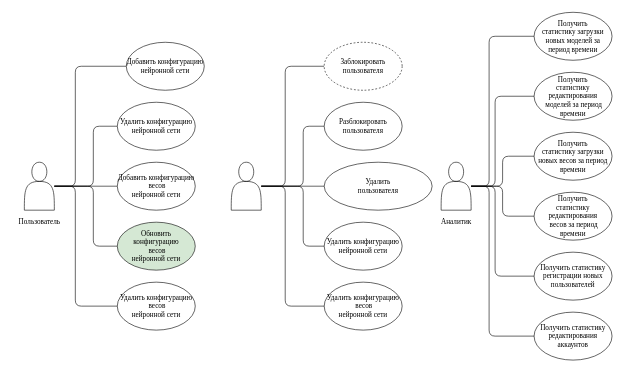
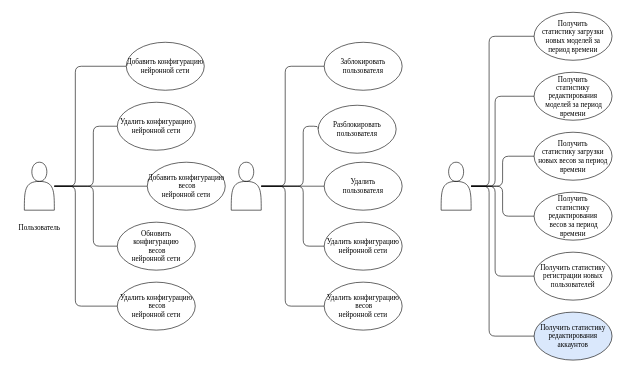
- <mxCell id="20" value="Заблокировать пользователя" style="ellipse;whiteSpace=wrap;html=1;align=center;newEdgeStyle={&quot;edgeStyle&quot;:&quot;entityRelationEdgeStyle&quot;,&quot;startArrow&quot;:&quot;none&quot;,&quot;endArrow&quot;:&quot;none&quot;,&quot;segment&quot;:10,&quot;curved&quot;:1};treeFolding=1;treeMoving=1;fontFamily=FiraCode;fontSource=https%3A%2F%2Ffonts.googleapis.com%2Fcss%3Ffamily%3DFiraCode;dashed=1;" parent="1" vertex="1"><mxGeometry x="540" y="70" width="130" height="80" as="geometry" /></mxCell>
+ <mxCell id="20" value="Заблокировать пользователя" style="ellipse;whiteSpace=wrap;html=1;align=center;newEdgeStyle={&quot;edgeStyle&quot;:&quot;entityRelationEdgeStyle&quot;,&quot;startArrow&quot;:&quot;none&quot;,&quot;endArrow&quot;:&quot;none&quot;,&quot;segment&quot;:10,&quot;curved&quot;:1};treeFolding=1;treeMoving=1;fontFamily=FiraCode;fontSource=https%3A%2F%2Ffonts.googleapis.com%2Fcss%3Ffamily%3DFiraCode;" parent="1" vertex="1"><mxGeometry x="540" y="70" width="130" height="80" as="geometry" /></mxCell>
- <mxCell id="22" value="Разблокировать пользователя" style="ellipse;whiteSpace=wrap;html=1;align=center;newEdgeStyle={&quot;edgeStyle&quot;:&quot;entityRelationEdgeStyle&quot;,&quot;startArrow&quot;:&quot;none&quot;,&quot;endArrow&quot;:&quot;none&quot;,&quot;segment&quot;:10,&quot;curved&quot;:1};treeFolding=1;treeMoving=1;fontFamily=FiraCode;fontSource=https%3A%2F%2Ffonts.googleapis.com%2Fcss%3Ffamily%3DFiraCode;" parent="1" vertex="1"><mxGeometry x="540" y="170" width="130" height="80" as="geometry" /></mxCell>
+ <mxCell id="22" value="Разблокировать пользователя" style="ellipse;whiteSpace=wrap;html=1;align=center;newEdgeStyle={&quot;edgeStyle&quot;:&quot;entityRelationEdgeStyle&quot;,&quot;startArrow&quot;:&quot;none&quot;,&quot;endArrow&quot;:&quot;none&quot;,&quot;segment&quot;:10,&quot;curved&quot;:1};treeFolding=1;treeMoving=1;fontFamily=FiraCode;fontSource=https%3A%2F%2Ffonts.googleapis.com%2Fcss%3Ffamily%3DFiraCode;" parent="1" vertex="1"><mxGeometry x="530" y="175" width="130" height="80" as="geometry" /></mxCell>
- <mxCell id="9" value="Добавить конфигурацию&lt;br&gt;&amp;nbsp;весов &lt;br&gt;нейронной сети" style="ellipse;whiteSpace=wrap;html=1;align=center;newEdgeStyle={&quot;edgeStyle&quot;:&quot;entityRelationEdgeStyle&quot;,&quot;startArrow&quot;:&quot;none&quot;,&quot;endArrow&quot;:&quot;none&quot;,&quot;segment&quot;:10,&quot;curved&quot;:1};treeFolding=1;treeMoving=1;fontFamily=FiraCode;fontSource=https%3A%2F%2Ffonts.googleapis.com%2Fcss%3Ffamily%3DFiraCode;" parent="1" vertex="1"><mxGeometry x="195" y="270" width="130" height="80" as="geometry" /></mxCell>
+ <mxCell id="9" value="Добавить конфигурацию&lt;br&gt;&amp;nbsp;весов &lt;br&gt;нейронной сети" style="ellipse;whiteSpace=wrap;html=1;align=center;newEdgeStyle={&quot;edgeStyle&quot;:&quot;entityRelationEdgeStyle&quot;,&quot;startArrow&quot;:&quot;none&quot;,&quot;endArrow&quot;:&quot;none&quot;,&quot;segment&quot;:10,&quot;curved&quot;:1};treeFolding=1;treeMoving=1;fontFamily=FiraCode;fontSource=https%3A%2F%2Ffonts.googleapis.com%2Fcss%3Ffamily%3DFiraCode;" parent="1" vertex="1"><mxGeometry x="245" y="270" width="130" height="80" as="geometry" /></mxCell>
- <mxCell id="21" value="Удалить&lt;br&gt;пользователя" style="ellipse;whiteSpace=wrap;html=1;align=center;newEdgeStyle={&quot;edgeStyle&quot;:&quot;entityRelationEdgeStyle&quot;,&quot;startArrow&quot;:&quot;none&quot;,&quot;endArrow&quot;:&quot;none&quot;,&quot;segment&quot;:10,&quot;curved&quot;:1};treeFolding=1;treeMoving=1;fontFamily=FiraCode;fontSource=https%3A%2F%2Ffonts.googleapis.com%2Fcss%3Ffamily%3DFiraCode;" parent="1" vertex="1"><mxGeometry x="540" y="270" width="180" height="80" as="geometry" /></mxCell>
+ <mxCell id="21" value="Удалить&lt;br&gt;пользователя" style="ellipse;whiteSpace=wrap;html=1;align=center;newEdgeStyle={&quot;edgeStyle&quot;:&quot;entityRelationEdgeStyle&quot;,&quot;startArrow&quot;:&quot;none&quot;,&quot;endArrow&quot;:&quot;none&quot;,&quot;segment&quot;:10,&quot;curved&quot;:1};treeFolding=1;treeMoving=1;fontFamily=FiraCode;fontSource=https%3A%2F%2Ffonts.googleapis.com%2Fcss%3Ffamily%3DFiraCode;" parent="1" vertex="1"><mxGeometry x="540" y="270" width="130" height="80" as="geometry" /></mxCell>
- <mxCell id="13" value="Пользователь" style="text;html=1;align=center;verticalAlign=middle;resizable=0;points=[];autosize=1;strokeColor=none;fillColor=none;fontFamily=FiraCode;fontSource=https%3A%2F%2Ffonts.googleapis.com%2Fcss%3Ffamily%3DFiraCode;" parent="1" vertex="1"><mxGeometry x="20" y="360" width="90" height="20" as="geometry" /></mxCell>
+ <mxCell id="13" value="Пользователь" style="text;html=1;align=center;verticalAlign=middle;resizable=0;points=[];autosize=1;strokeColor=none;fillColor=none;fontFamily=FiraCode;fontSource=https%3A%2F%2Ffonts.googleapis.com%2Fcss%3Ffamily%3DFiraCode;" parent="1" vertex="1"><mxGeometry x="20" y="370" width="90" height="20" as="geometry" /></mxCell>
- <mxCell id="36" value="Аналитик" style="text;html=1;align=center;verticalAlign=middle;resizable=0;points=[];autosize=1;strokeColor=none;fillColor=none;fontFamily=FiraCode;fontSource=https%3A%2F%2Ffonts.googleapis.com%2Fcss%3Ffamily%3DFiraCode;" parent="1" vertex="1"><mxGeometry x="725" y="360" width="70" height="20" as="geometry" /></mxCell>
- <mxCell id="11" value="Обновить конфигурацию&lt;br&gt;&amp;nbsp;весов &lt;br&gt;нейронной сети" style="ellipse;whiteSpace=wrap;html=1;align=center;newEdgeStyle={&quot;edgeStyle&quot;:&quot;entityRelationEdgeStyle&quot;,&quot;startArrow&quot;:&quot;none&quot;,&quot;endArrow&quot;:&quot;none&quot;,&quot;segment&quot;:10,&quot;curved&quot;:1};treeFolding=1;treeMoving=1;fontFamily=FiraCode;fontSource=https%3A%2F%2Ffonts.googleapis.com%2Fcss%3Ffamily%3DFiraCode;fillColor=#d5e8d4;" parent="1" vertex="1"><mxGeometry x="195" y="370" width="130" height="80" as="geometry" /></mxCell>
+ <mxCell id="11" value="Обновить конфигурацию&lt;br&gt;&amp;nbsp;весов &lt;br&gt;нейронной сети" style="ellipse;whiteSpace=wrap;html=1;align=center;newEdgeStyle={&quot;edgeStyle&quot;:&quot;entityRelationEdgeStyle&quot;,&quot;startArrow&quot;:&quot;none&quot;,&quot;endArrow&quot;:&quot;none&quot;,&quot;segment&quot;:10,&quot;curved&quot;:1};treeFolding=1;treeMoving=1;fontFamily=FiraCode;fontSource=https%3A%2F%2Ffonts.googleapis.com%2Fcss%3Ffamily%3DFiraCode;" parent="1" vertex="1"><mxGeometry x="195" y="370" width="130" height="80" as="geometry" /></mxCell>
- <mxCell id="38" value="Получить статистику редактирования&lt;br&gt;аккаунтов" style="ellipse;whiteSpace=wrap;html=1;align=center;newEdgeStyle={&quot;edgeStyle&quot;:&quot;entityRelationEdgeStyle&quot;,&quot;startArrow&quot;:&quot;none&quot;,&quot;endArrow&quot;:&quot;none&quot;,&quot;segment&quot;:10,&quot;curved&quot;:1};treeFolding=1;treeMoving=1;fontFamily=FiraCode;fontSource=https%3A%2F%2Ffonts.googleapis.com%2Fcss%3Ffamily%3DFiraCode;" vertex="1" parent="1"><mxGeometry x="890" y="520" width="130" height="80" as="geometry" /></mxCell>
+ <mxCell id="38" value="Получить статистику редактирования&lt;br&gt;аккаунтов" style="ellipse;whiteSpace=wrap;html=1;align=center;newEdgeStyle={&quot;edgeStyle&quot;:&quot;entityRelationEdgeStyle&quot;,&quot;startArrow&quot;:&quot;none&quot;,&quot;endArrow&quot;:&quot;none&quot;,&quot;segment&quot;:10,&quot;curved&quot;:1};treeFolding=1;treeMoving=1;fontFamily=FiraCode;fontSource=https%3A%2F%2Ffonts.googleapis.com%2Fcss%3Ffamily%3DFiraCode;fillColor=#dae8fc;" vertex="1" parent="1"><mxGeometry x="890" y="520" width="130" height="80" as="geometry" /></mxCell>
